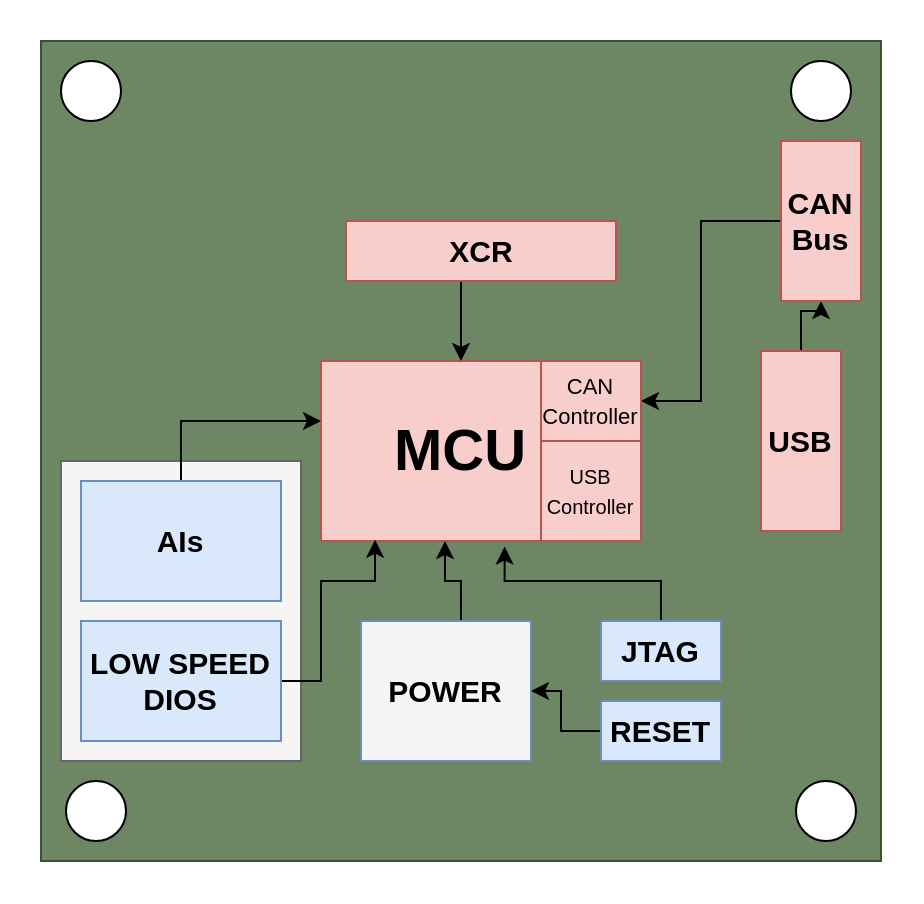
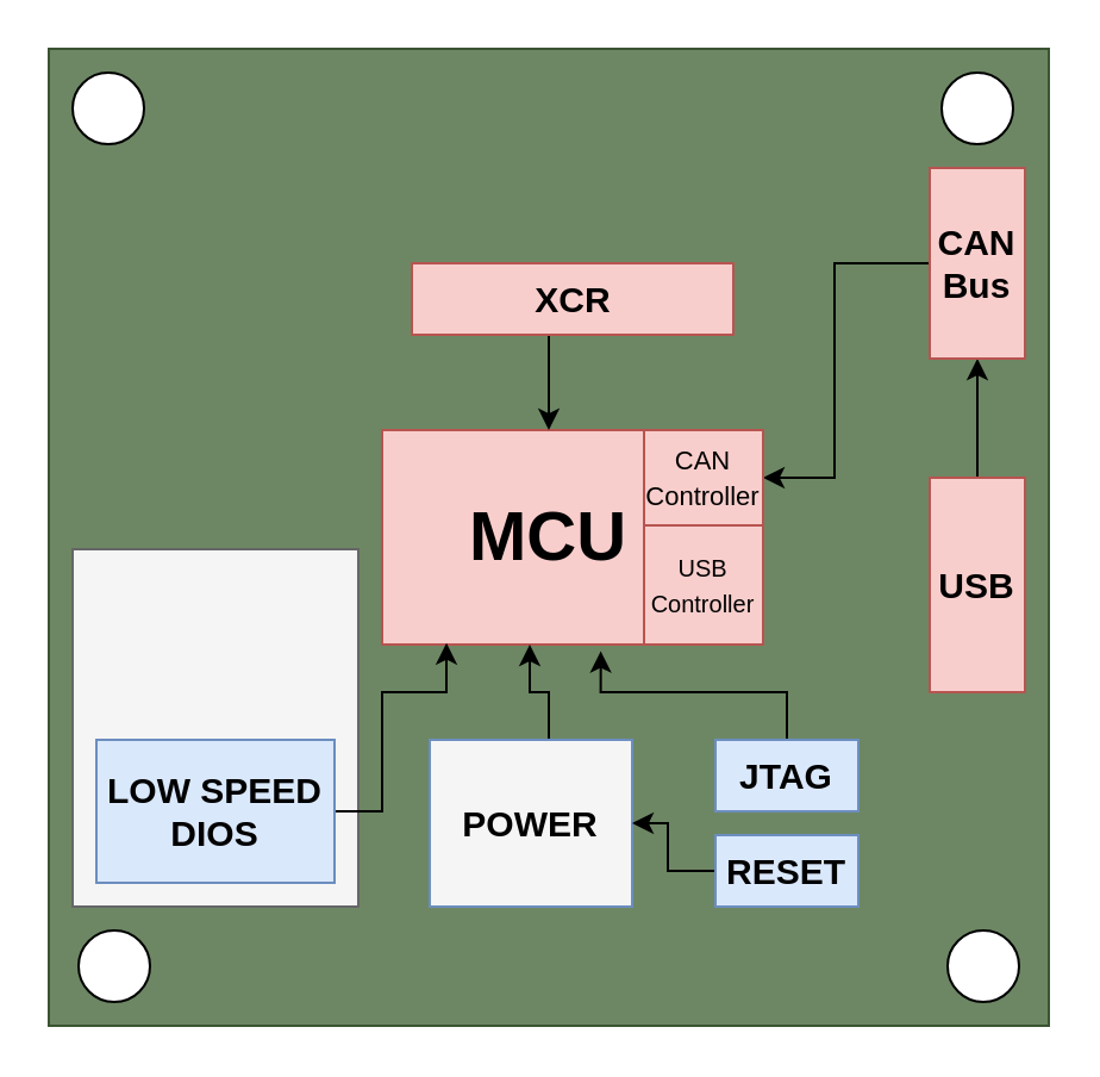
- <mxCell id="9" value="" style="edgeStyle=orthogonalEdgeStyle;rounded=0;orthogonalLoop=1;jettySize=auto;html=1;" edge="1" parent="1" source="10" target="3"><mxGeometry relative="1" as="geometry"><Array as="points"><mxPoint x="90" y="210" /></Array></mxGeometry></mxCell>
- <mxCell id="14" value="&lt;b&gt;&lt;font style=&quot;font-size: 15px&quot;&gt;USB&lt;/font&gt;&lt;/b&gt;" style="rounded=0;whiteSpace=wrap;html=1;fillColor=#f8cecc;strokeColor=#b85450;" vertex="1" parent="1"><mxGeometry x="380" y="175" width="40" height="90" as="geometry" /></mxCell>
+ <mxCell id="14" value="&lt;b&gt;&lt;font style=&quot;font-size: 15px&quot;&gt;USB&lt;/font&gt;&lt;/b&gt;" style="rounded=0;whiteSpace=wrap;html=1;fillColor=#f8cecc;strokeColor=#b85450;" vertex="1" parent="1"><mxGeometry x="390" y="200" width="40" height="90" as="geometry" /></mxCell>
- <mxCell id="10" value="&lt;font style=&quot;font-size: 15px&quot;&gt;&lt;b&gt;AIs&lt;/b&gt;&lt;/font&gt;" style="rounded=0;whiteSpace=wrap;html=1;fillColor=#dae8fc;strokeColor=#6c8ebf;" vertex="1" parent="1"><mxGeometry x="40" y="240" width="100" height="60" as="geometry" /></mxCell>
